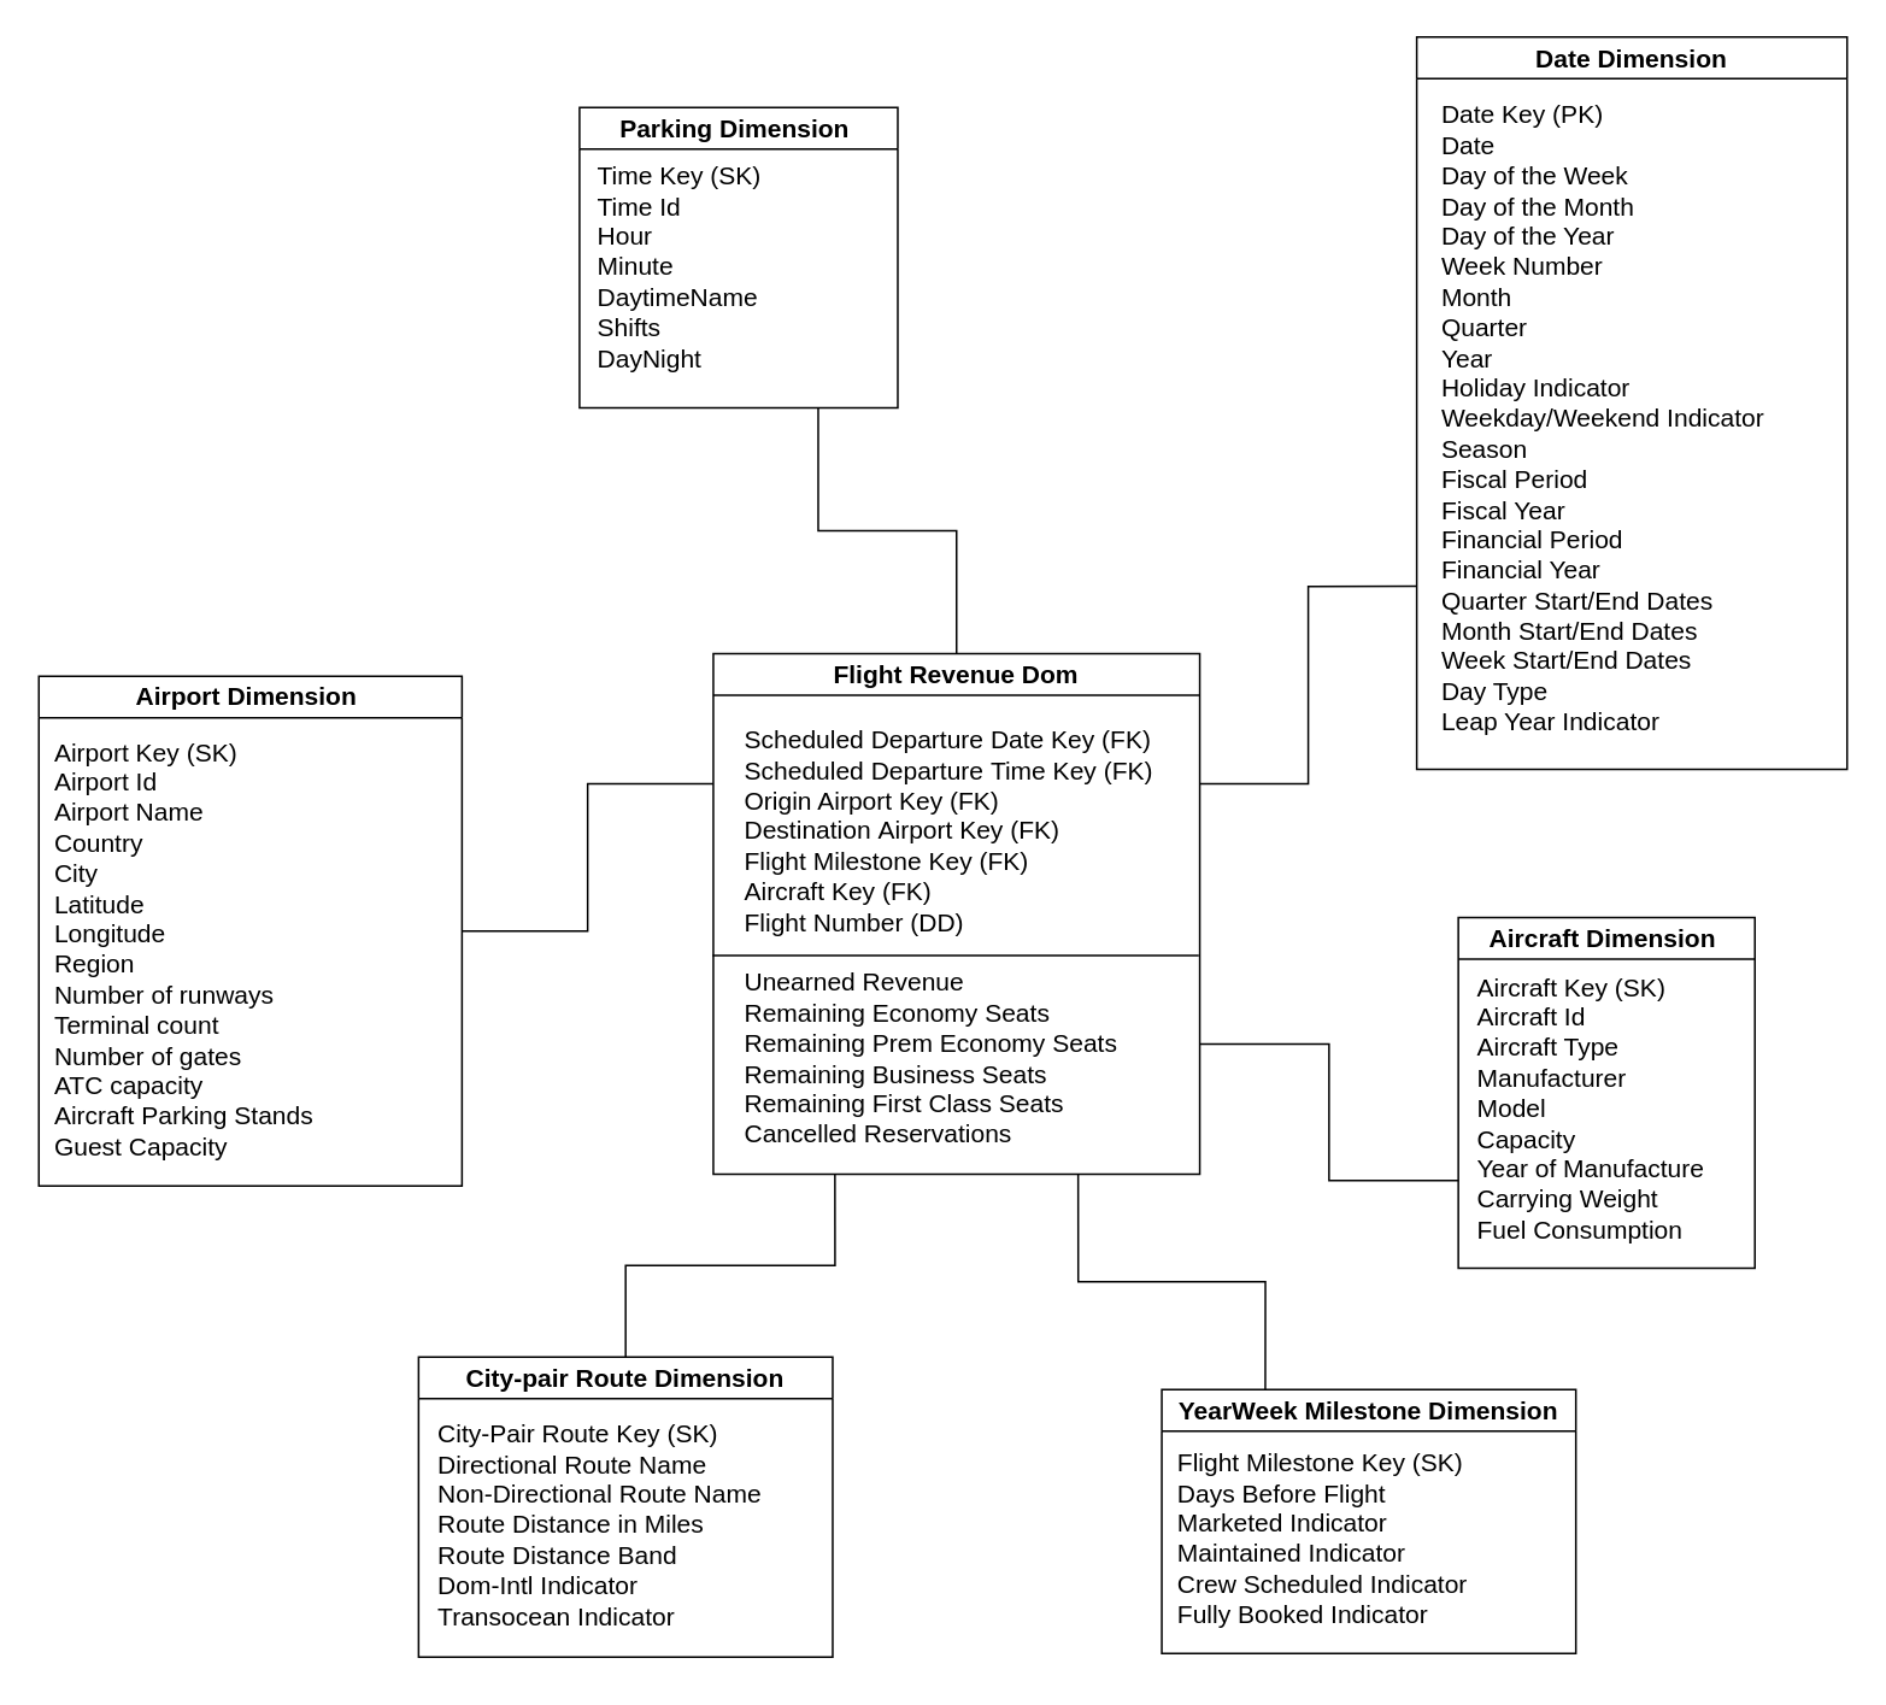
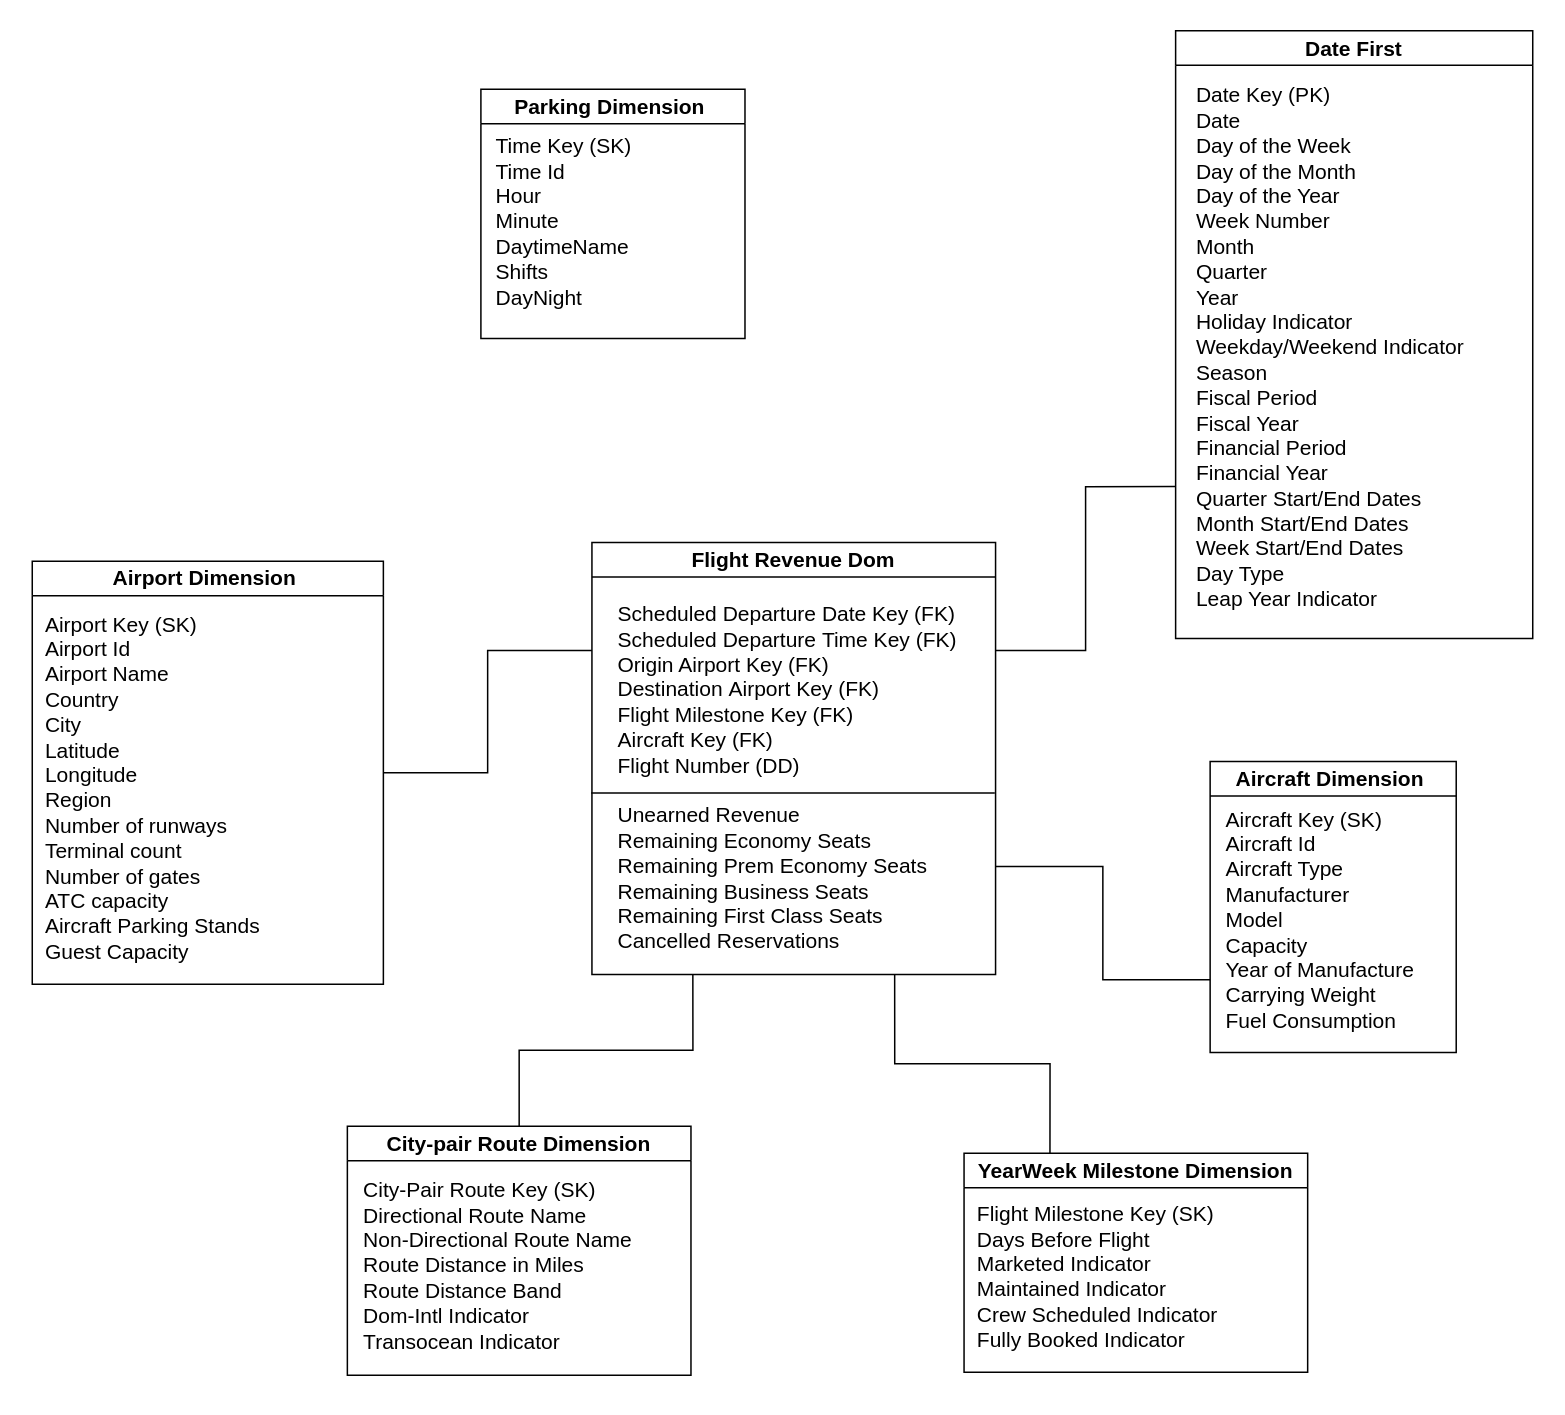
- <mxCell id="15" value="Date Dimension" style="swimlane;whiteSpace=wrap;html=1;fontSize=14;" parent="1" vertex="1"><mxGeometry x="783" width="238" height="405" as="geometry" y="20" /></mxCell>
+ <mxCell id="15" value="Date First" style="swimlane;whiteSpace=wrap;html=1;fontSize=14;" parent="1" vertex="1"><mxGeometry x="783" width="238" height="405" as="geometry" y="20" /></mxCell>
- <mxCell id="2" style="edgeStyle=orthogonalEdgeStyle;rounded=0;orthogonalLoop=1;jettySize=auto;html=1;exitX=0.75;exitY=1;exitDx=0;exitDy=0;entryX=0.5;entryY=0;entryDx=0;entryDy=0;endArrow=none;endFill=0;" edge="1" parent="1" source="3" target="11"><mxGeometry relative="1" as="geometry" /></mxCell>
